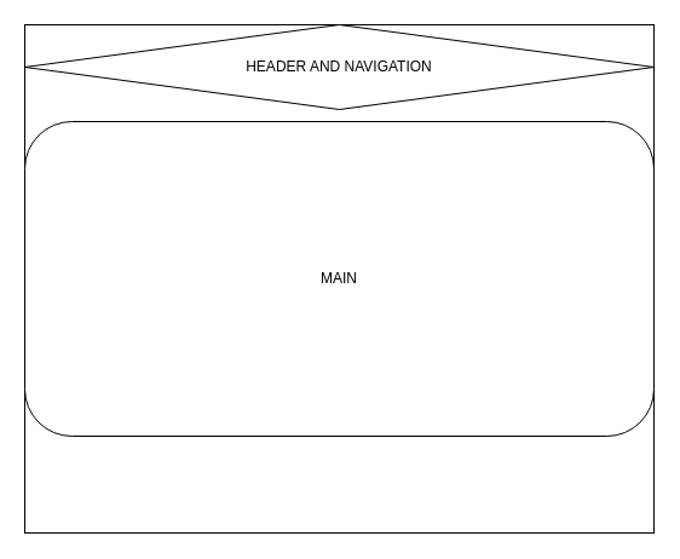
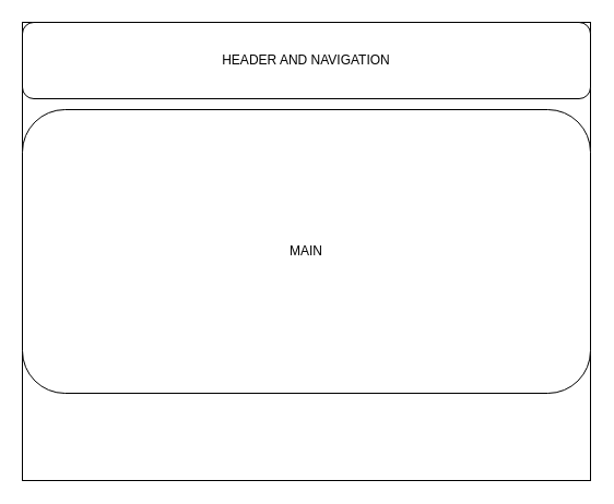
- <mxCell id="3" value="HEADER AND NAVIGATION" style="rhombus;whiteSpace=wrap;html=1;" parent="1" vertex="1"><mxGeometry x="20" y="20" width="520" height="70" as="geometry" /></mxCell>
+ <mxCell id="3" value="HEADER AND NAVIGATION" style="rounded=1;whiteSpace=wrap;html=1;" parent="1" vertex="1"><mxGeometry x="20" y="20" width="520" height="70" as="geometry" /></mxCell>
